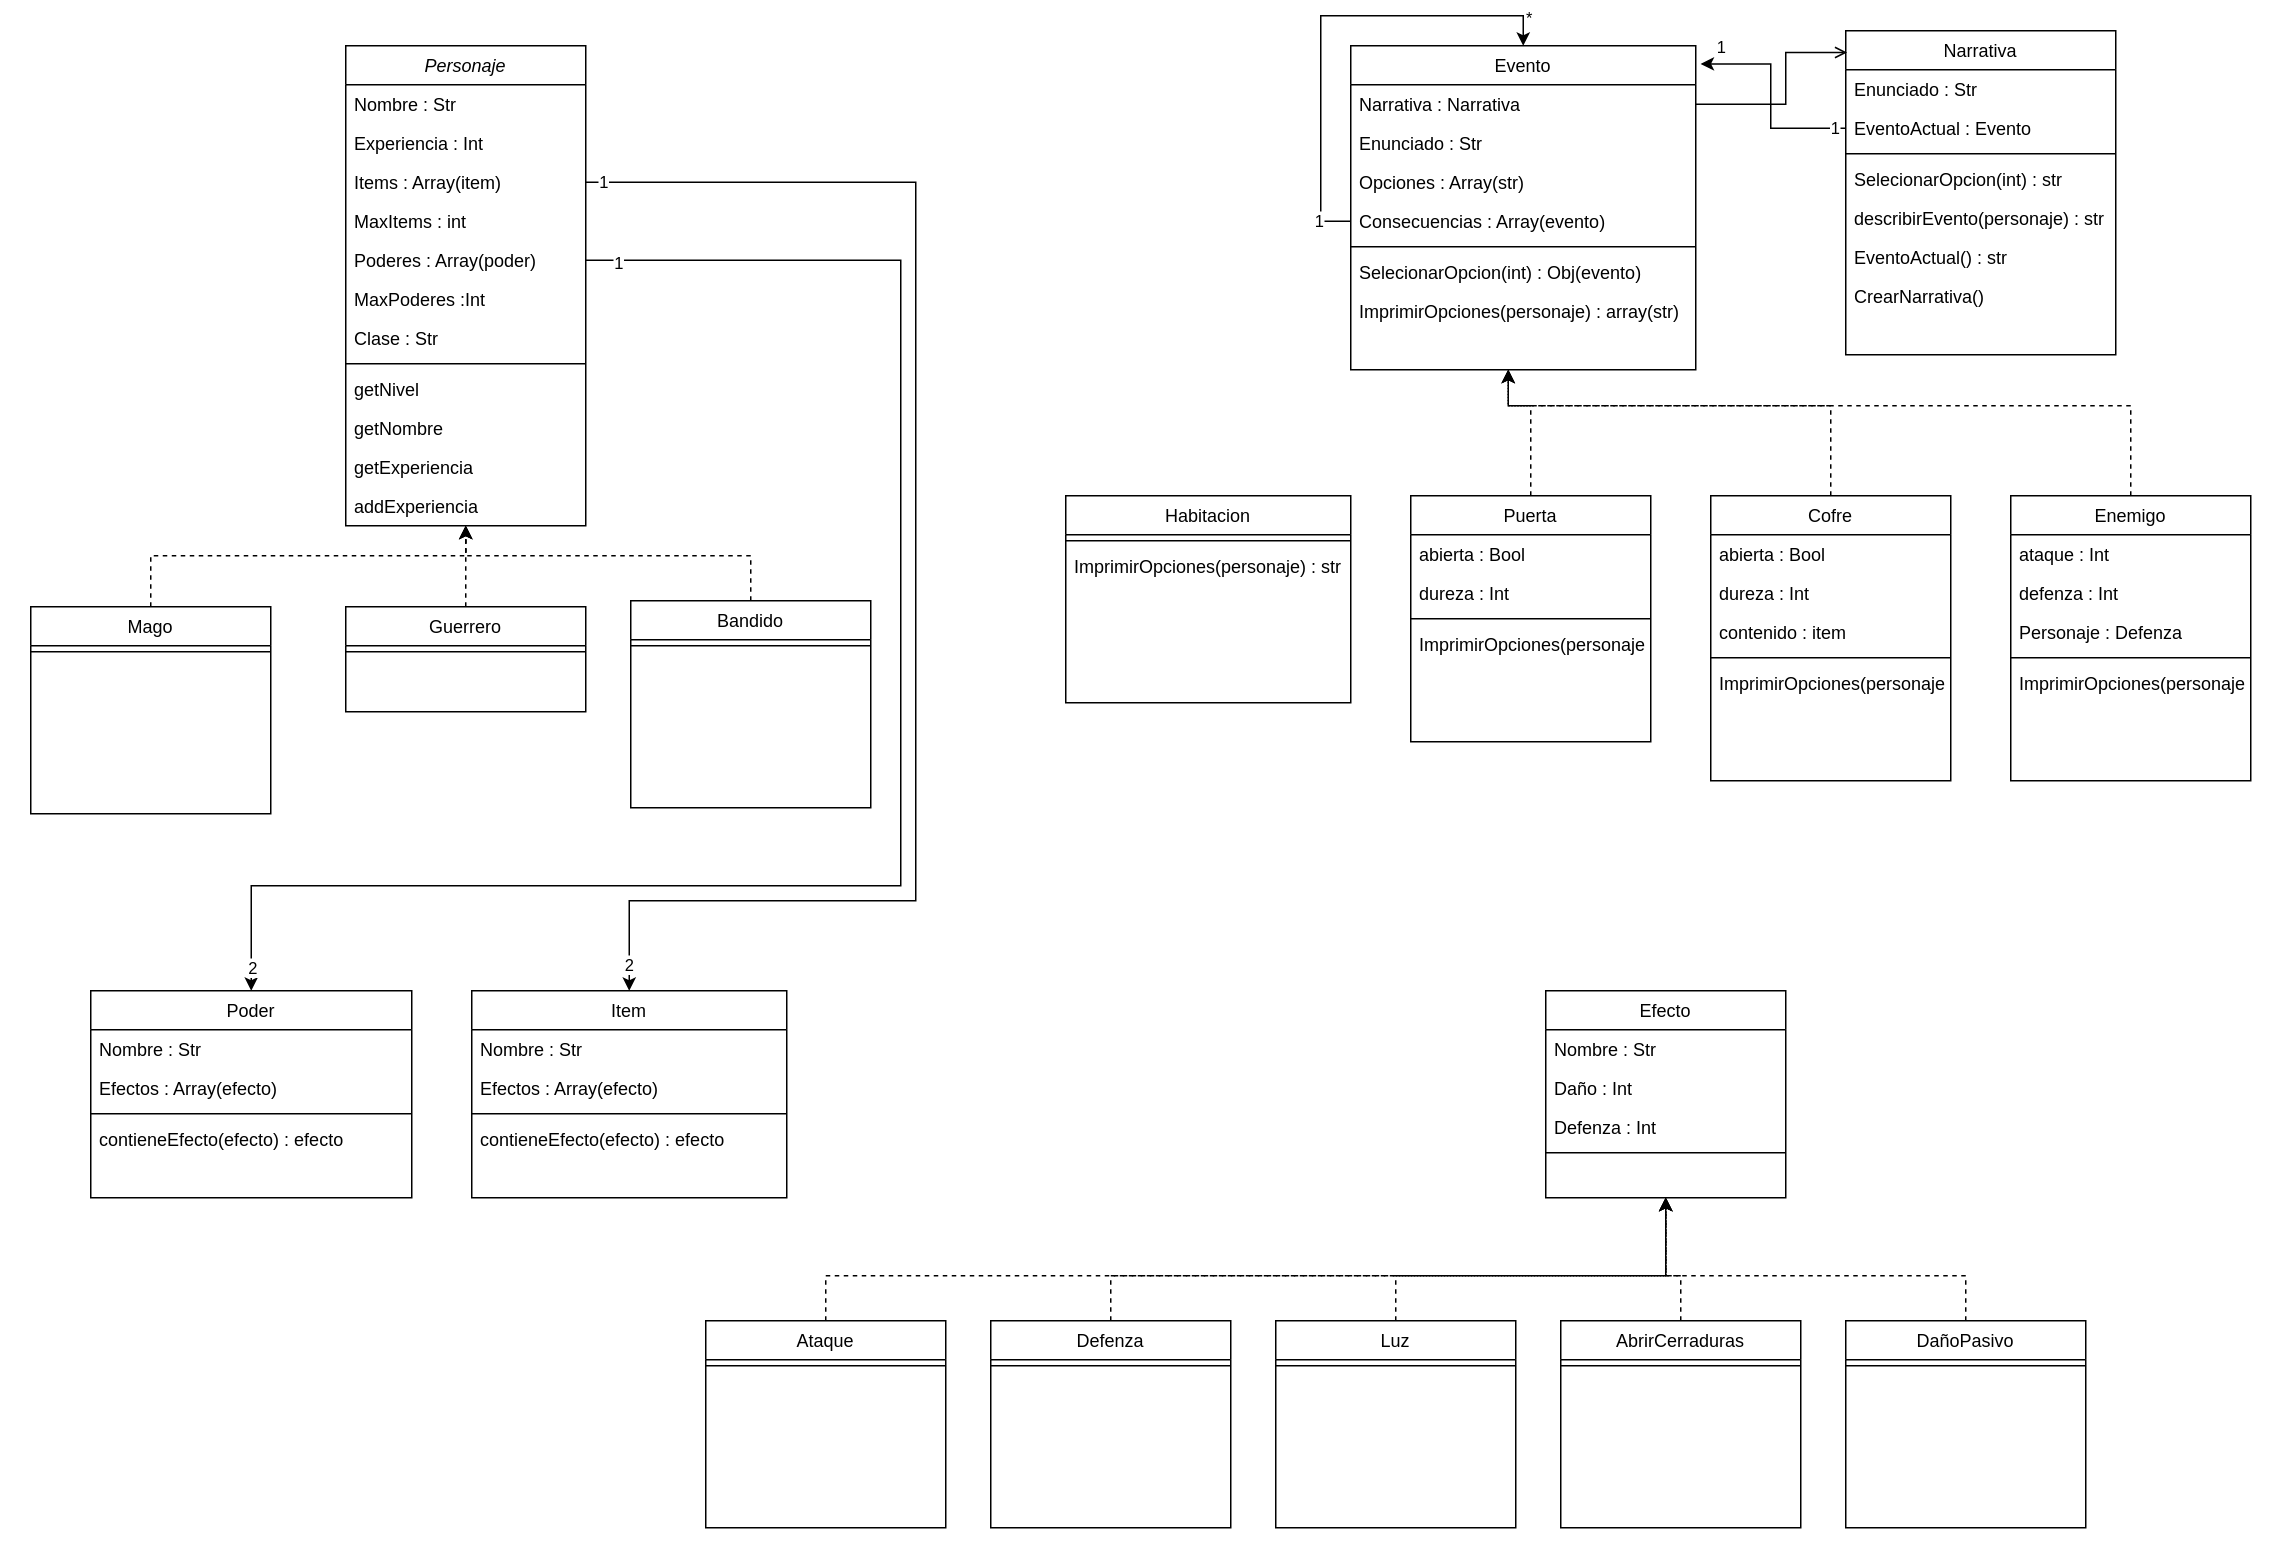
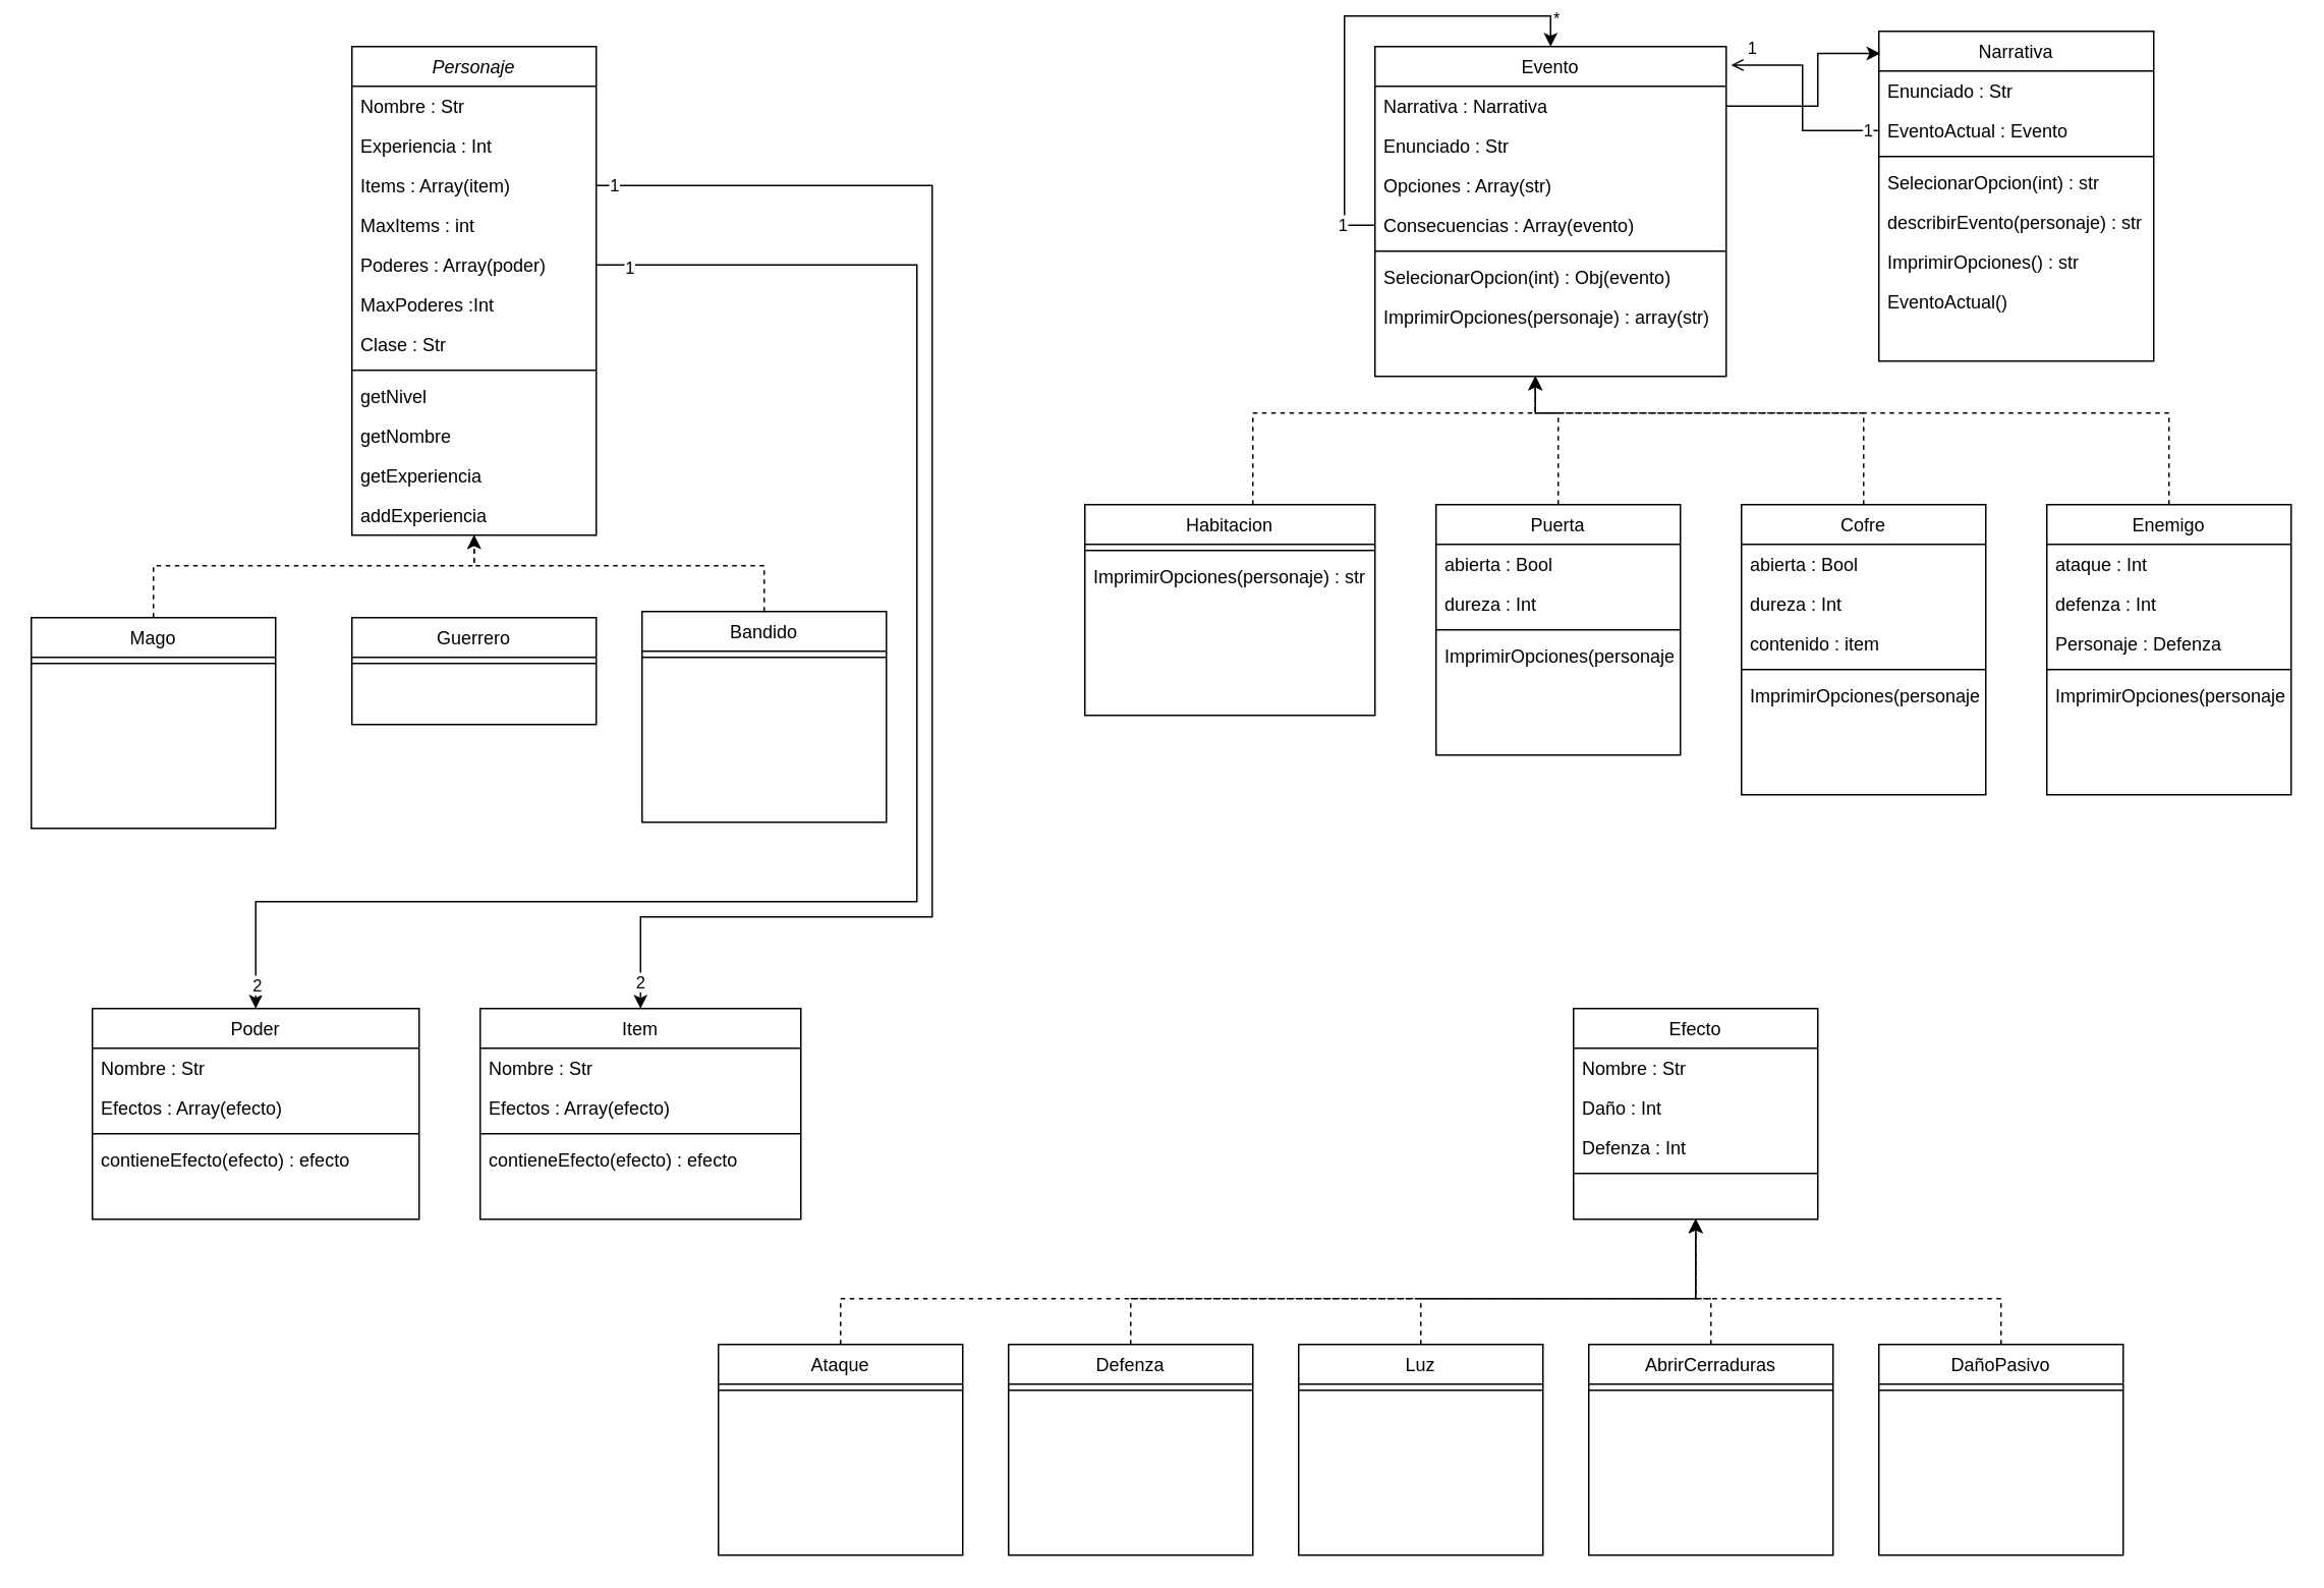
- <mxCell id="94" style="edgeStyle=orthogonalEdgeStyle;rounded=0;orthogonalLoop=1;jettySize=auto;html=1;entryX=0.005;entryY=0.067;entryDx=0;entryDy=0;entryPerimeter=0;endArrow=open;" edge="1" parent="1" source="22" target="59"><mxGeometry relative="1" as="geometry"><Array as="points"><mxPoint x="1190" y="69" /><mxPoint x="1190" y="34" /></Array></mxGeometry></mxCell>
+ <mxCell id="94" style="edgeStyle=orthogonalEdgeStyle;rounded=0;orthogonalLoop=1;jettySize=auto;html=1;entryX=0.005;entryY=0.067;entryDx=0;entryDy=0;entryPerimeter=0;" edge="1" parent="1" source="22" target="59"><mxGeometry relative="1" as="geometry"><Array as="points"><mxPoint x="1190" y="69" /><mxPoint x="1190" y="34" /></Array></mxGeometry></mxCell>
- <mxCell id="67" style="edgeStyle=orthogonalEdgeStyle;rounded=0;orthogonalLoop=1;jettySize=auto;html=1;entryX=1.014;entryY=0.056;entryDx=0;entryDy=0;entryPerimeter=0;" parent="1" source="61" target="21" edge="1"><mxGeometry relative="1" as="geometry" /></mxCell>
+ <mxCell id="67" style="edgeStyle=orthogonalEdgeStyle;rounded=0;orthogonalLoop=1;jettySize=auto;html=1;entryX=1.014;entryY=0.056;entryDx=0;entryDy=0;entryPerimeter=0;endArrow=open;" parent="1" source="61" target="21" edge="1"><mxGeometry relative="1" as="geometry" /></mxCell>
- <mxCell id="65" value="EventoActual() : str" style="text;align=left;verticalAlign=top;spacingLeft=4;spacingRight=4;overflow=hidden;rotatable=0;points=[[0,0.5],[1,0.5]];portConstraint=eastwest;" parent="59" vertex="1"><mxGeometry y="138" width="180" height="26" as="geometry" /></mxCell>
+ <mxCell id="65" value="ImprimirOpciones() : str" style="text;align=left;verticalAlign=top;spacingLeft=4;spacingRight=4;overflow=hidden;rotatable=0;points=[[0,0.5],[1,0.5]];portConstraint=eastwest;" parent="59" vertex="1"><mxGeometry y="138" width="180" height="26" as="geometry" /></mxCell>
- <mxCell id="66" value="CrearNarrativa()" style="text;align=left;verticalAlign=top;spacingLeft=4;spacingRight=4;overflow=hidden;rotatable=0;points=[[0,0.5],[1,0.5]];portConstraint=eastwest;" vertex="1" parent="59"><mxGeometry y="164" width="180" height="26" as="geometry" /></mxCell>
+ <mxCell id="66" value="EventoActual()" style="text;align=left;verticalAlign=top;spacingLeft=4;spacingRight=4;overflow=hidden;rotatable=0;points=[[0,0.5],[1,0.5]];portConstraint=eastwest;" vertex="1" parent="59"><mxGeometry y="164" width="180" height="26" as="geometry" /></mxCell>
+ <mxCell id="35" style="edgeStyle=orthogonalEdgeStyle;rounded=0;orthogonalLoop=1;jettySize=auto;html=1;dashed=1;" parent="1" source="36" target="21" edge="1"><mxGeometry relative="1" as="geometry"><Array as="points"><mxPoint x="820" y="270" /><mxPoint x="1005" y="270" /></Array></mxGeometry></mxCell>
- <mxCell id="18" style="edgeStyle=orthogonalEdgeStyle;rounded=0;orthogonalLoop=1;jettySize=auto;html=1;dashed=1;" parent="1" source="19" target="2" edge="1"><mxGeometry relative="1" as="geometry" /></mxCell>
